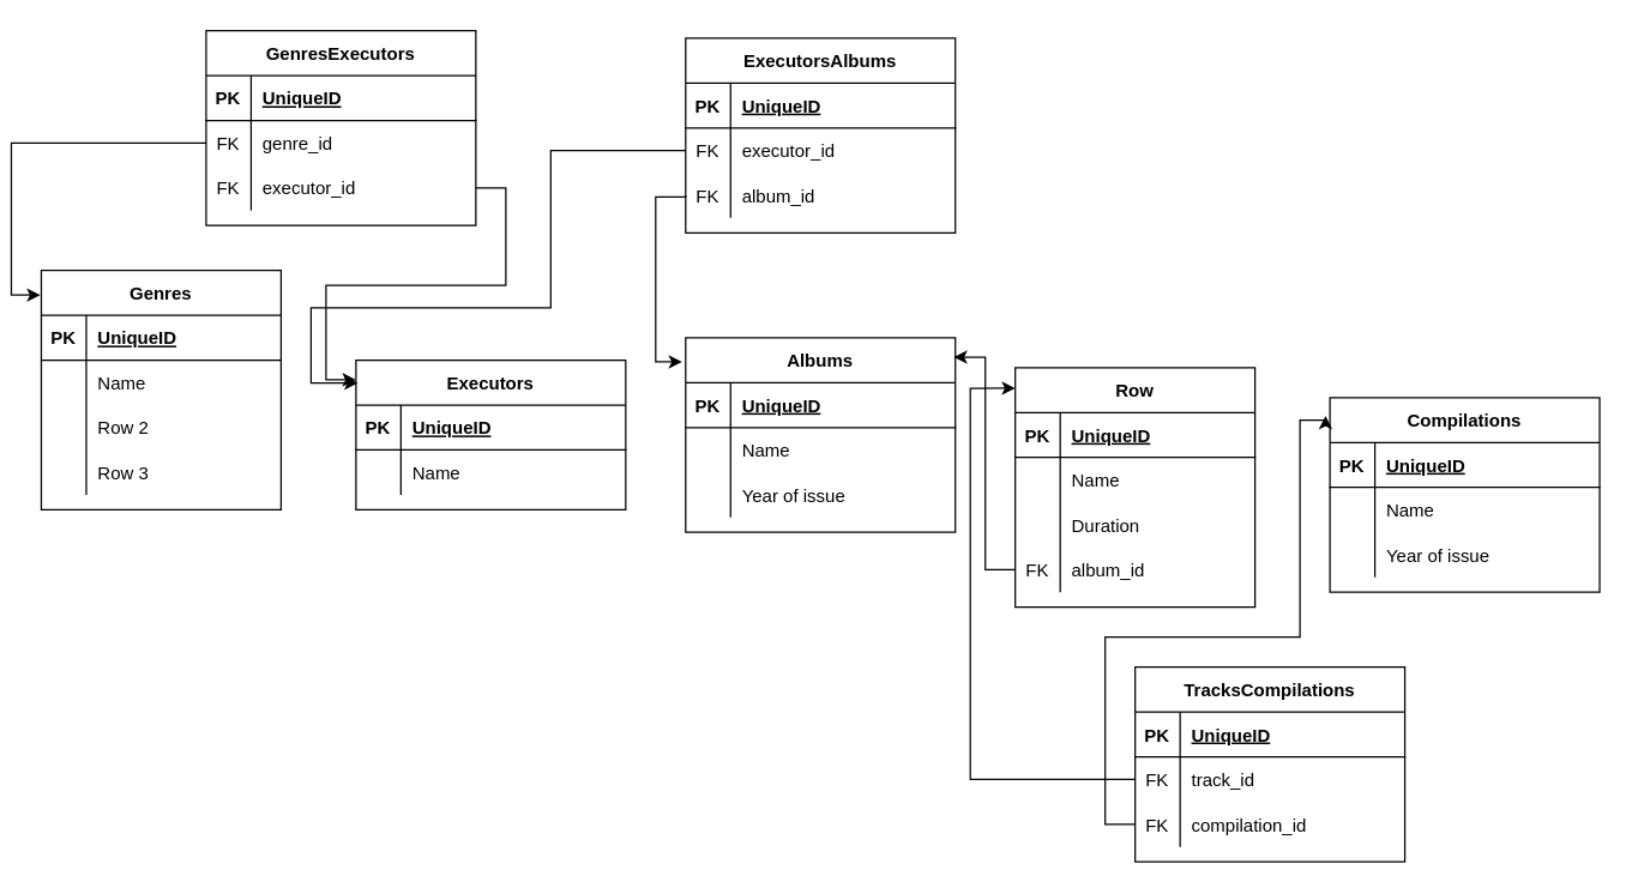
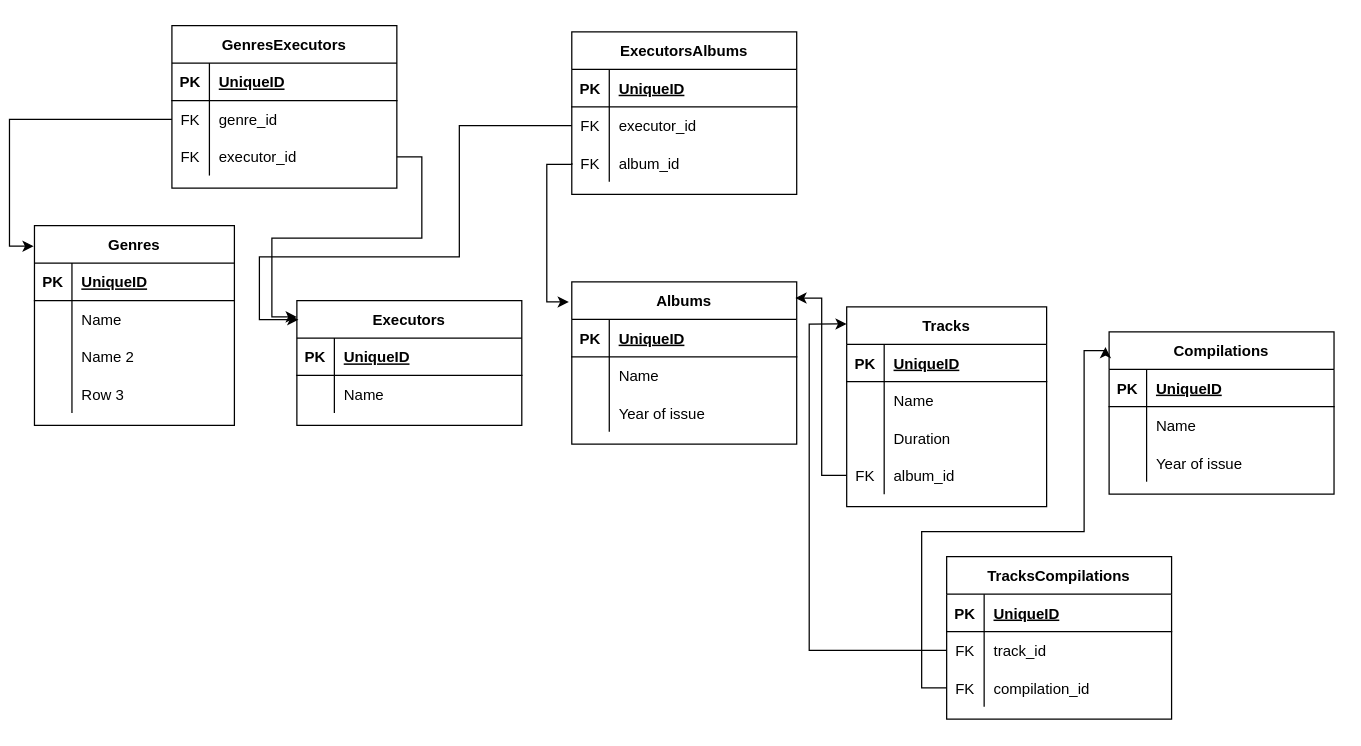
- <mxCell id="22" value="Row" style="shape=table;startSize=30;container=1;collapsible=1;childLayout=tableLayout;fixedRows=1;rowLines=0;fontStyle=1;align=center;resizeLast=1;" parent="1" vertex="1"><mxGeometry x="670" y="245" width="160" height="160" as="geometry" /></mxCell>
+ <mxCell id="22" value="Tracks" style="shape=table;startSize=30;container=1;collapsible=1;childLayout=tableLayout;fixedRows=1;rowLines=0;fontStyle=1;align=center;resizeLast=1;" parent="1" vertex="1"><mxGeometry x="670" y="245" width="160" height="160" as="geometry" /></mxCell>
- <mxCell id="11" value="Row 2" style="shape=partialRectangle;connectable=0;fillColor=none;top=0;left=0;bottom=0;right=0;align=left;spacingLeft=6;overflow=hidden;" parent="9" vertex="1"><mxGeometry x="30" width="130" height="30" as="geometry"><mxRectangle width="130" height="30" as="alternateBounds" /></mxGeometry></mxCell>
+ <mxCell id="11" value="Name 2" style="shape=partialRectangle;connectable=0;fillColor=none;top=0;left=0;bottom=0;right=0;align=left;spacingLeft=6;overflow=hidden;" parent="9" vertex="1"><mxGeometry x="30" width="130" height="30" as="geometry"><mxRectangle width="130" height="30" as="alternateBounds" /></mxGeometry></mxCell>
